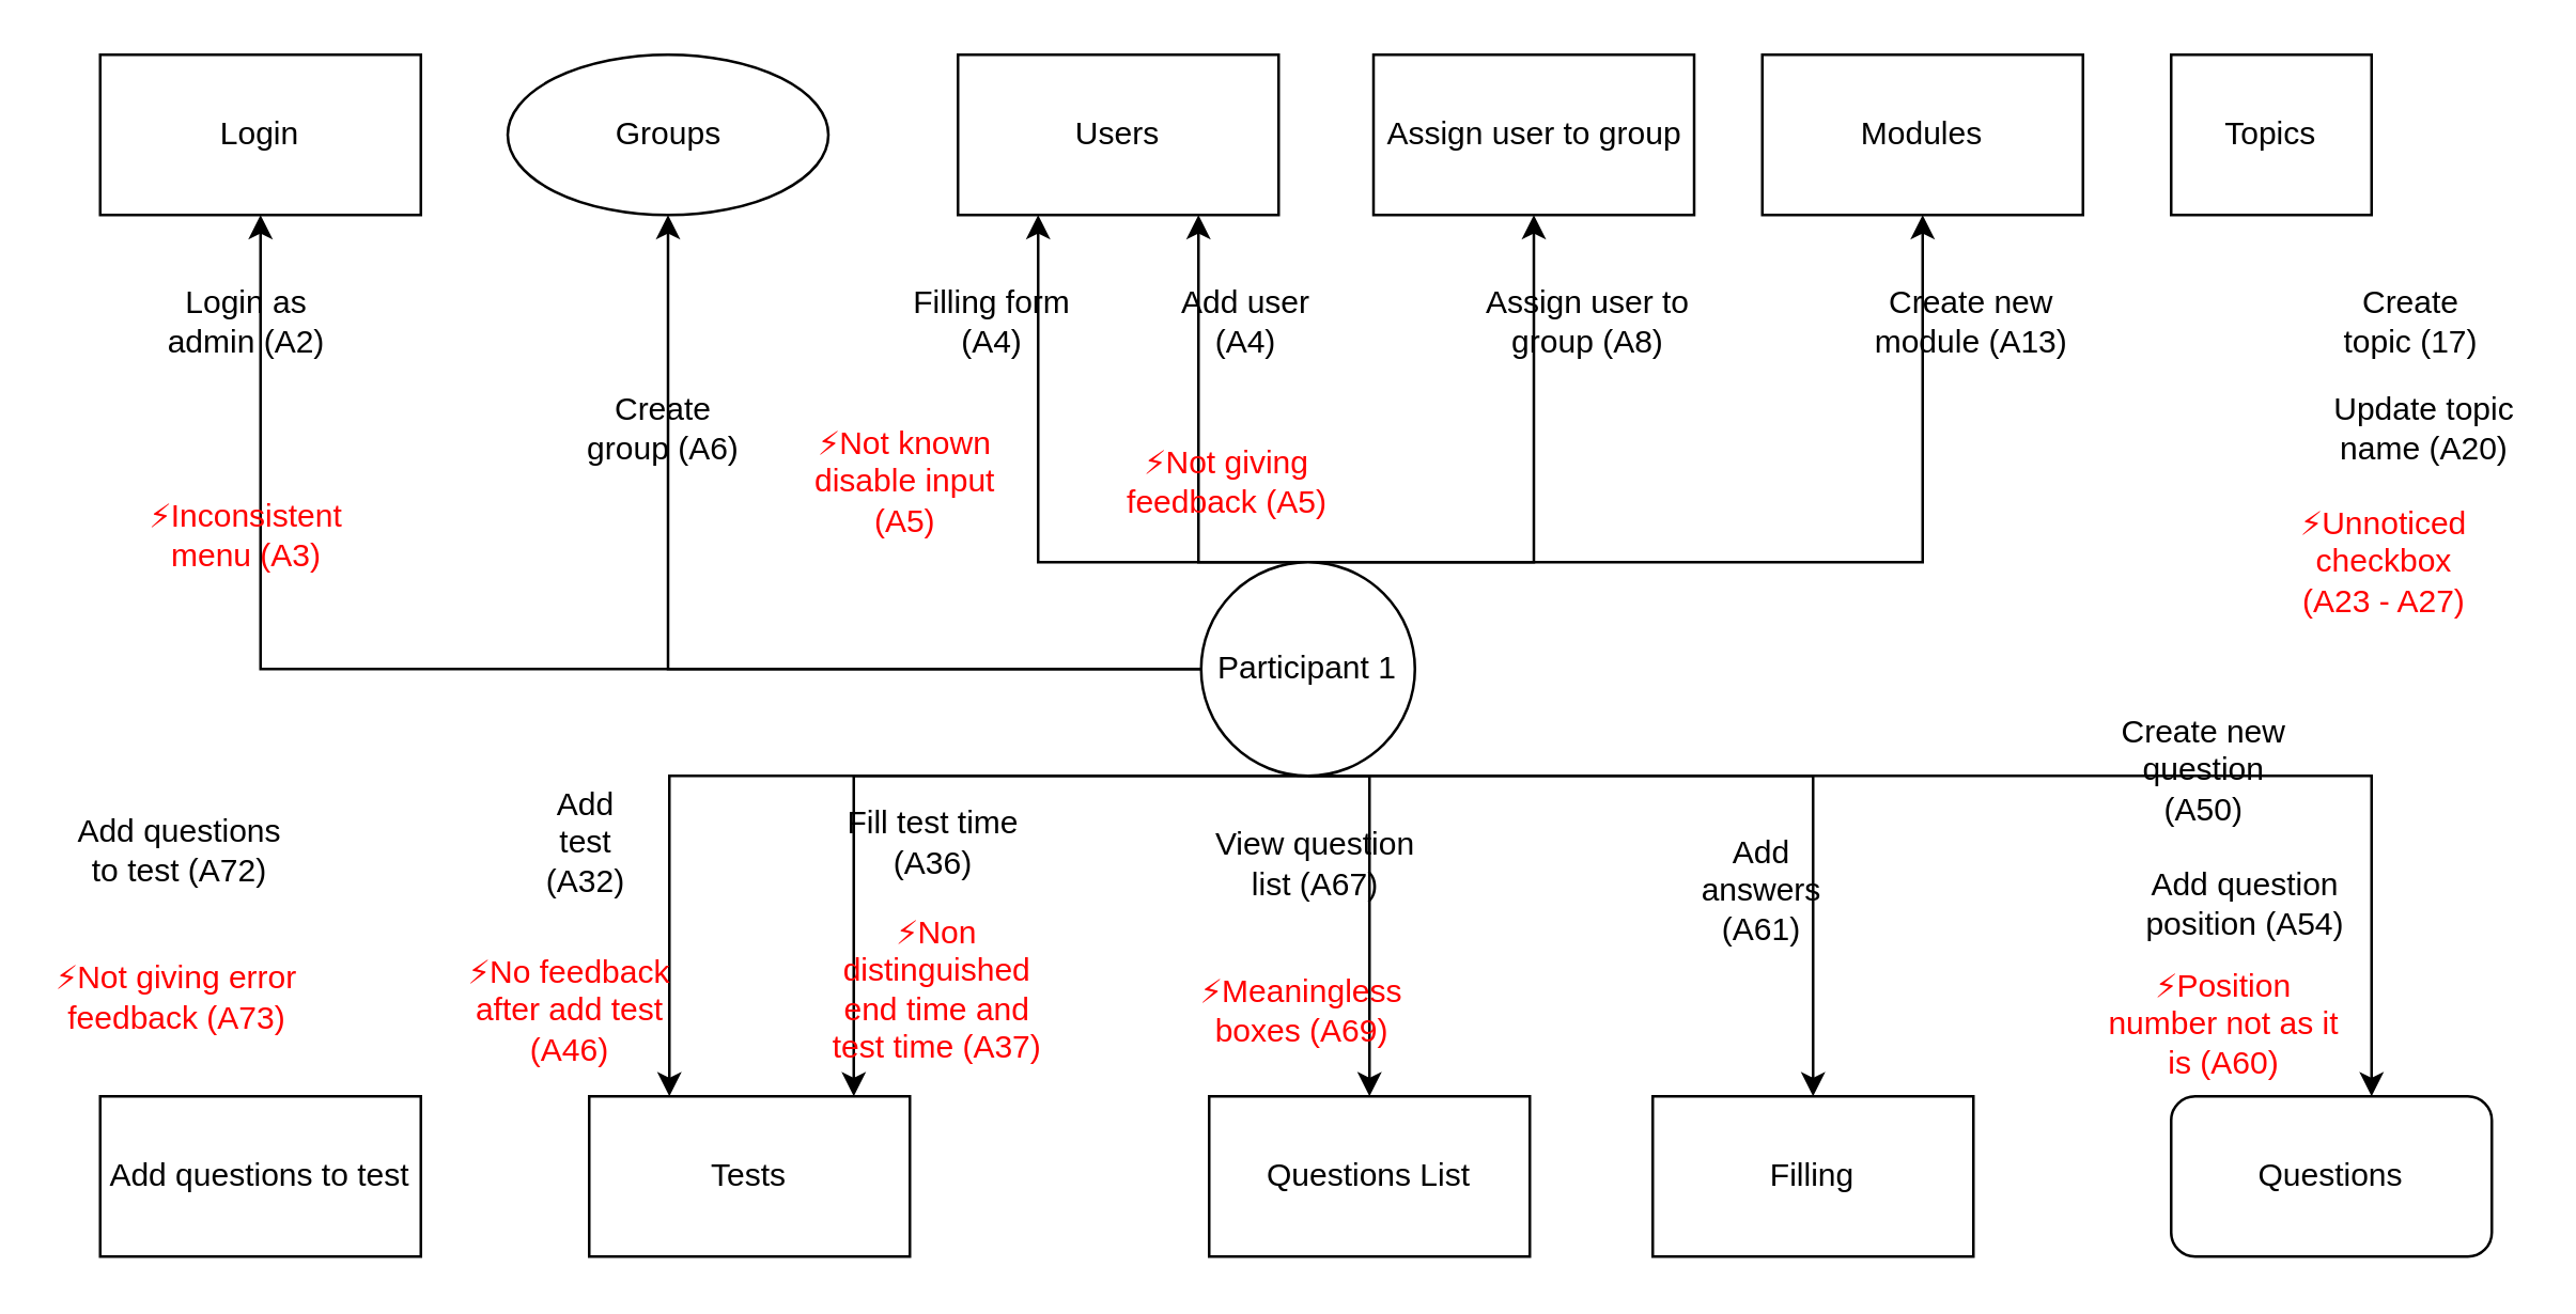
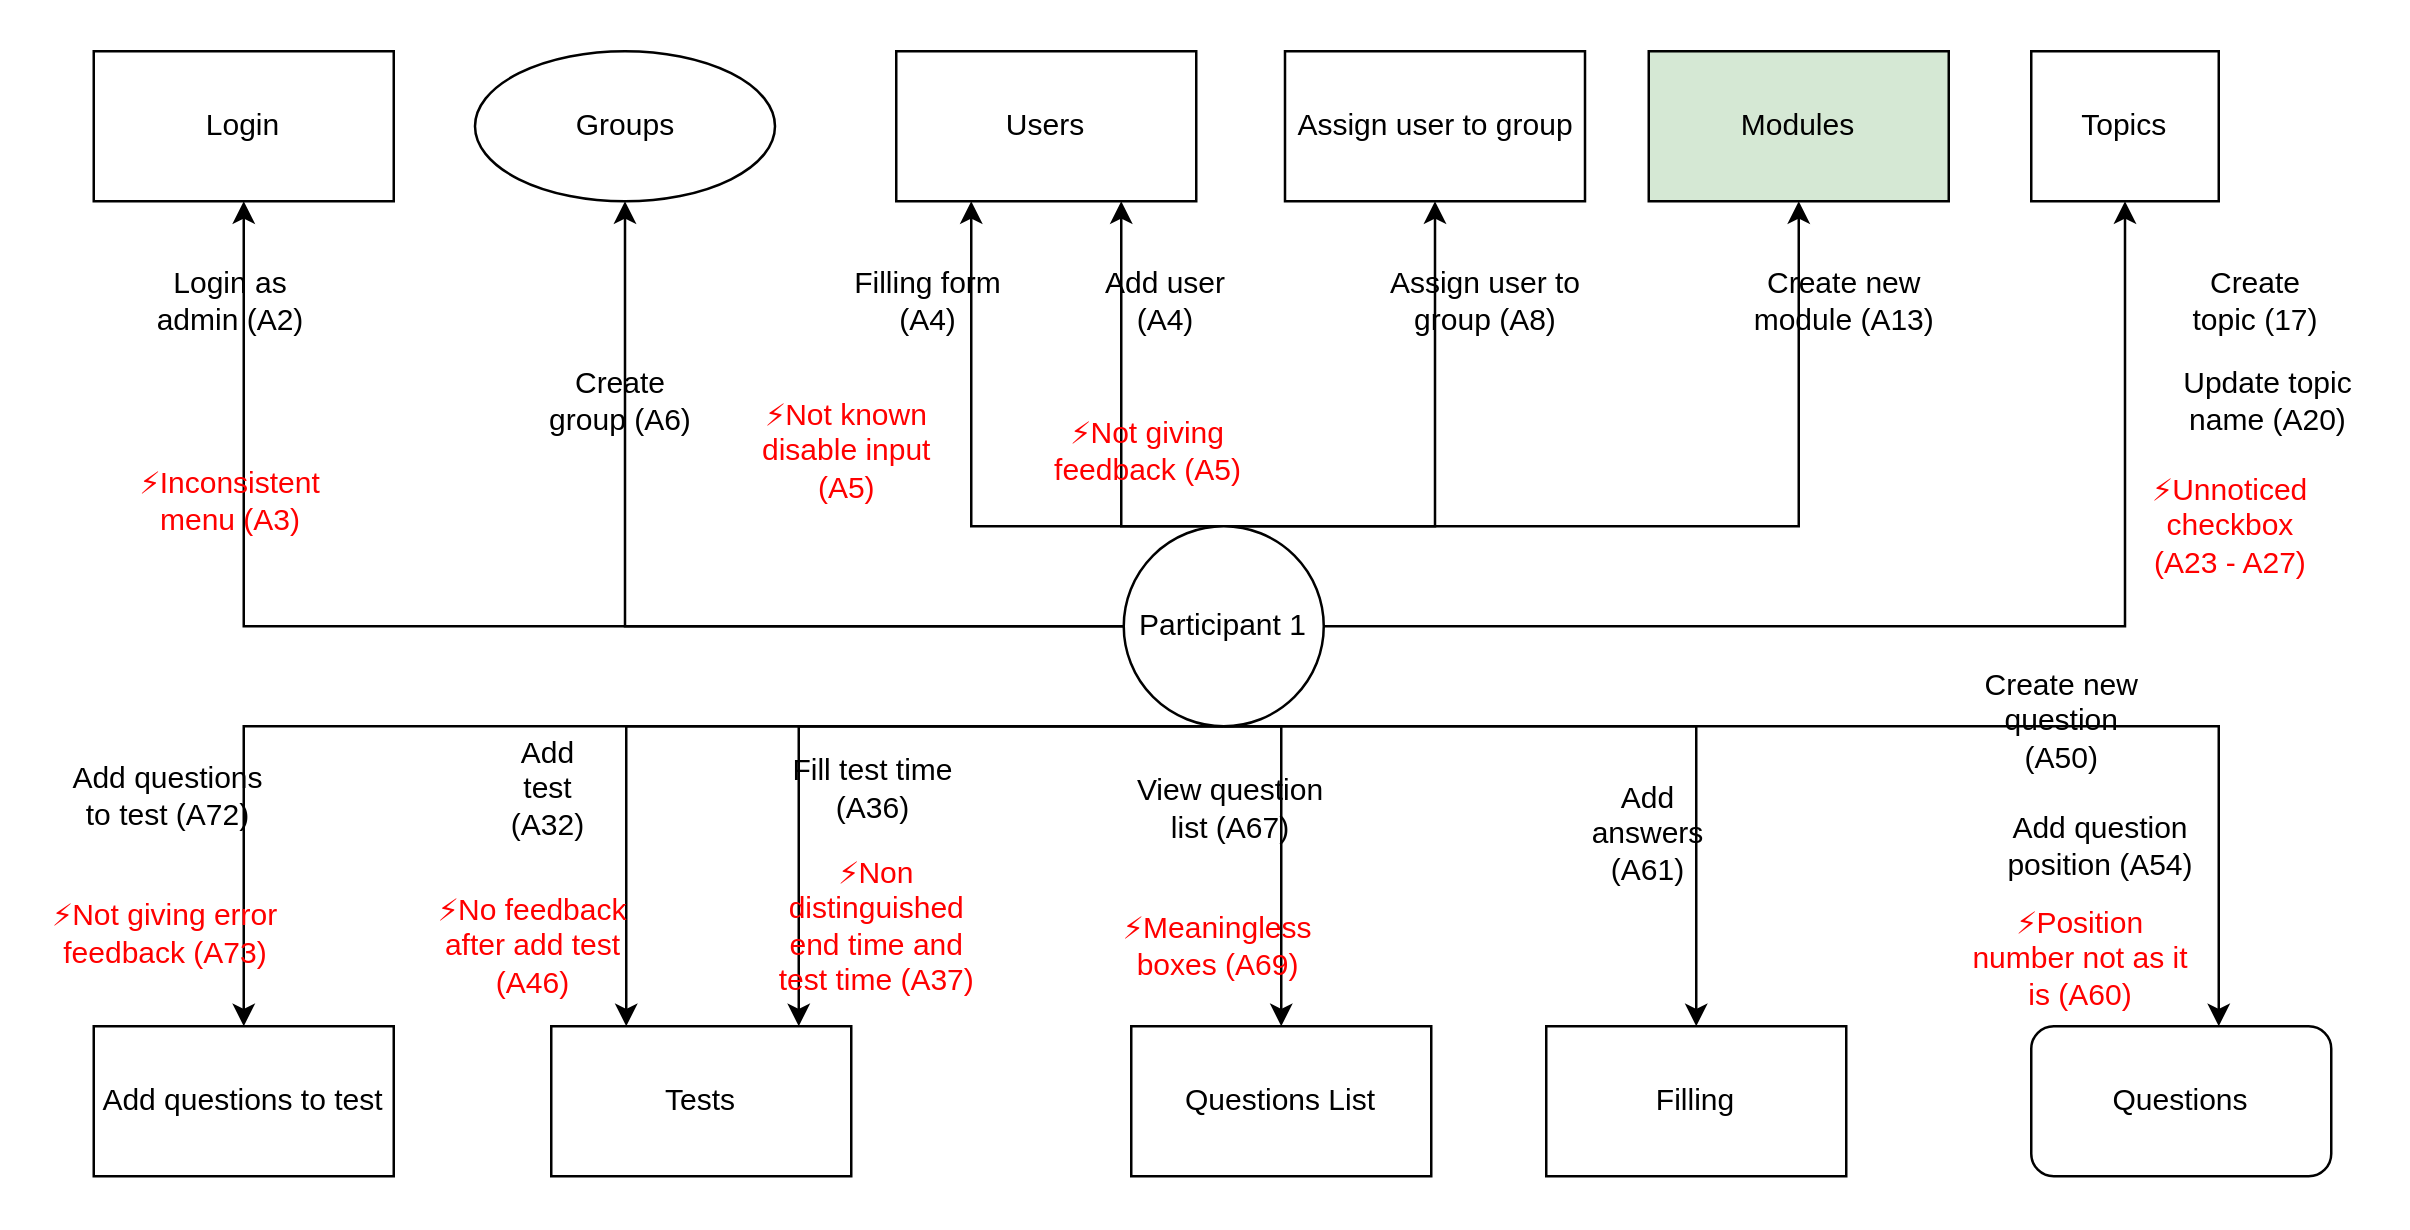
- <mxCell id="42" value="Modules" style="rounded=0;whiteSpace=wrap;html=1;fillColor=#ffffff;fontColor=#000000;" vertex="1" parent="1"><mxGeometry x="659" y="20" width="120" height="60" as="geometry" /></mxCell>
+ <mxCell id="42" value="Modules" style="rounded=0;whiteSpace=wrap;html=1;fillColor=#d5e8d4;fontColor=#000000;" vertex="1" parent="1"><mxGeometry x="659" y="20" width="120" height="60" as="geometry" /></mxCell>
+ <mxCell id="3" style="edgeStyle=orthogonalEdgeStyle;rounded=0;orthogonalLoop=1;jettySize=auto;html=1;exitX=1;exitY=0.5;exitDx=0;exitDy=0;entryX=0.5;entryY=1;entryDx=0;entryDy=0;strokeColor=#000000;strokeWidth=1;fontColor=#FF0000;" edge="1" parent="1" source="15" target="18"><mxGeometry relative="1" as="geometry" /></mxCell>
+ <mxCell id="14" style="edgeStyle=orthogonalEdgeStyle;rounded=0;orthogonalLoop=1;jettySize=auto;html=1;exitX=0.5;exitY=1;exitDx=0;exitDy=0;entryX=0.5;entryY=0;entryDx=0;entryDy=0;strokeColor=#000000;strokeWidth=1;fontColor=#000000;" edge="1" parent="1" source="15" target="48"><mxGeometry relative="1" as="geometry"><Array as="points"><mxPoint x="97" y="290" /></Array></mxGeometry></mxCell>
